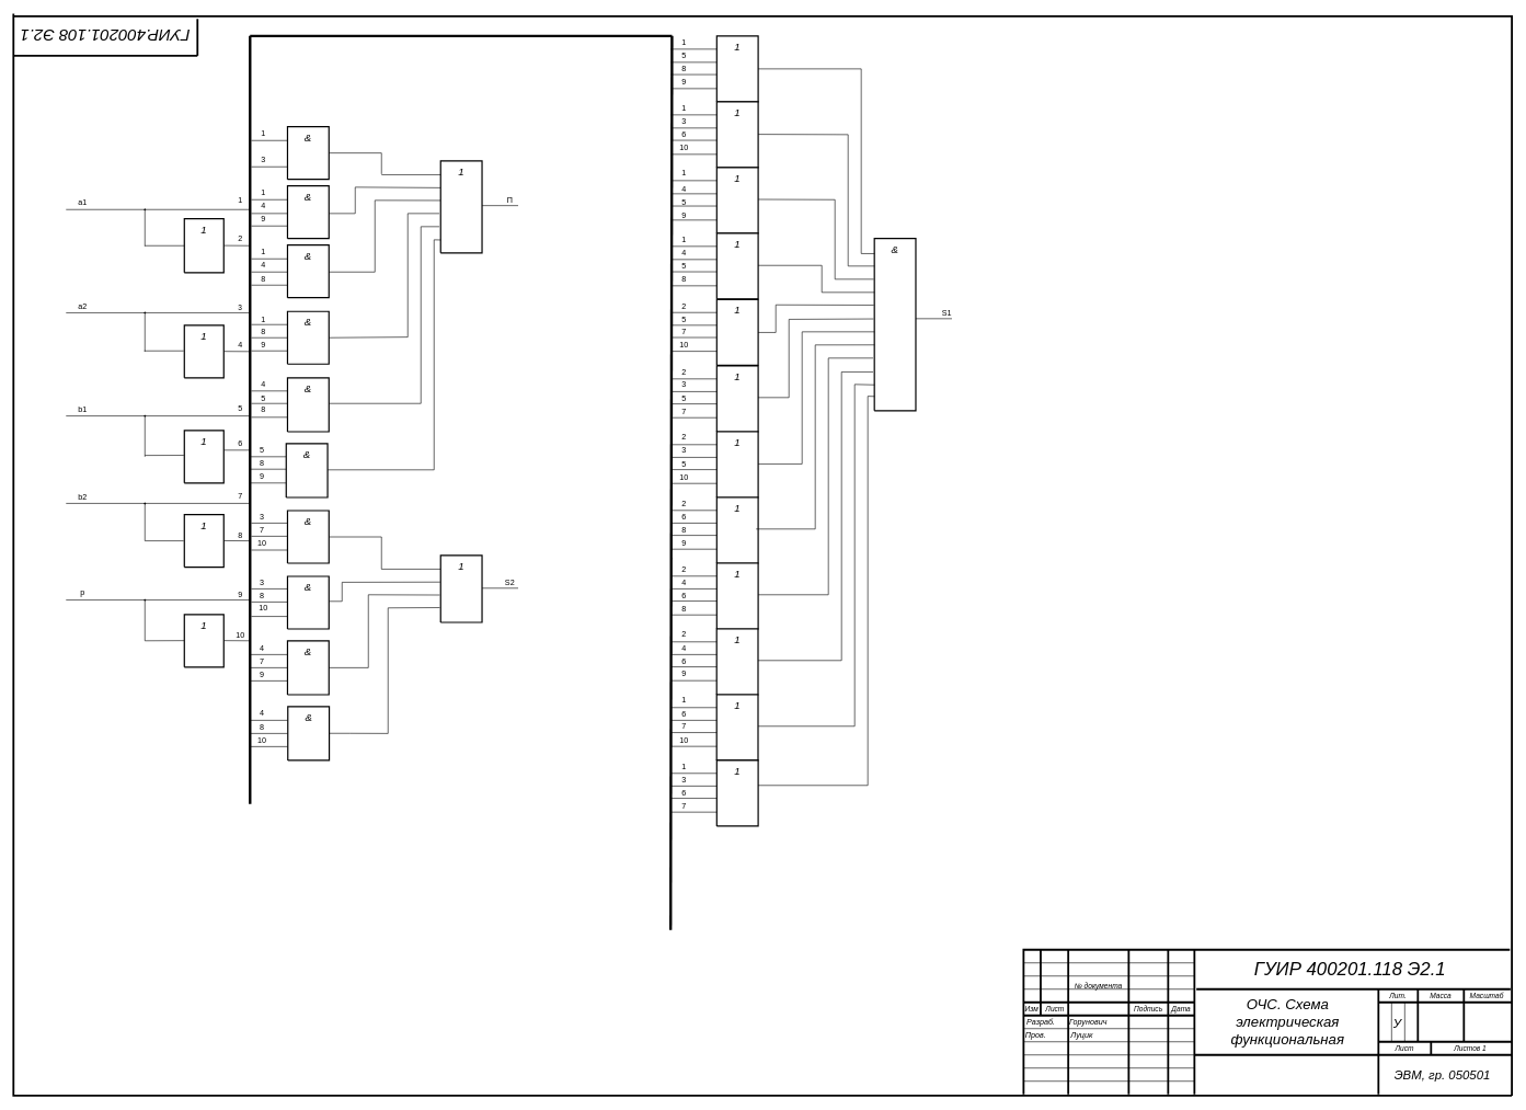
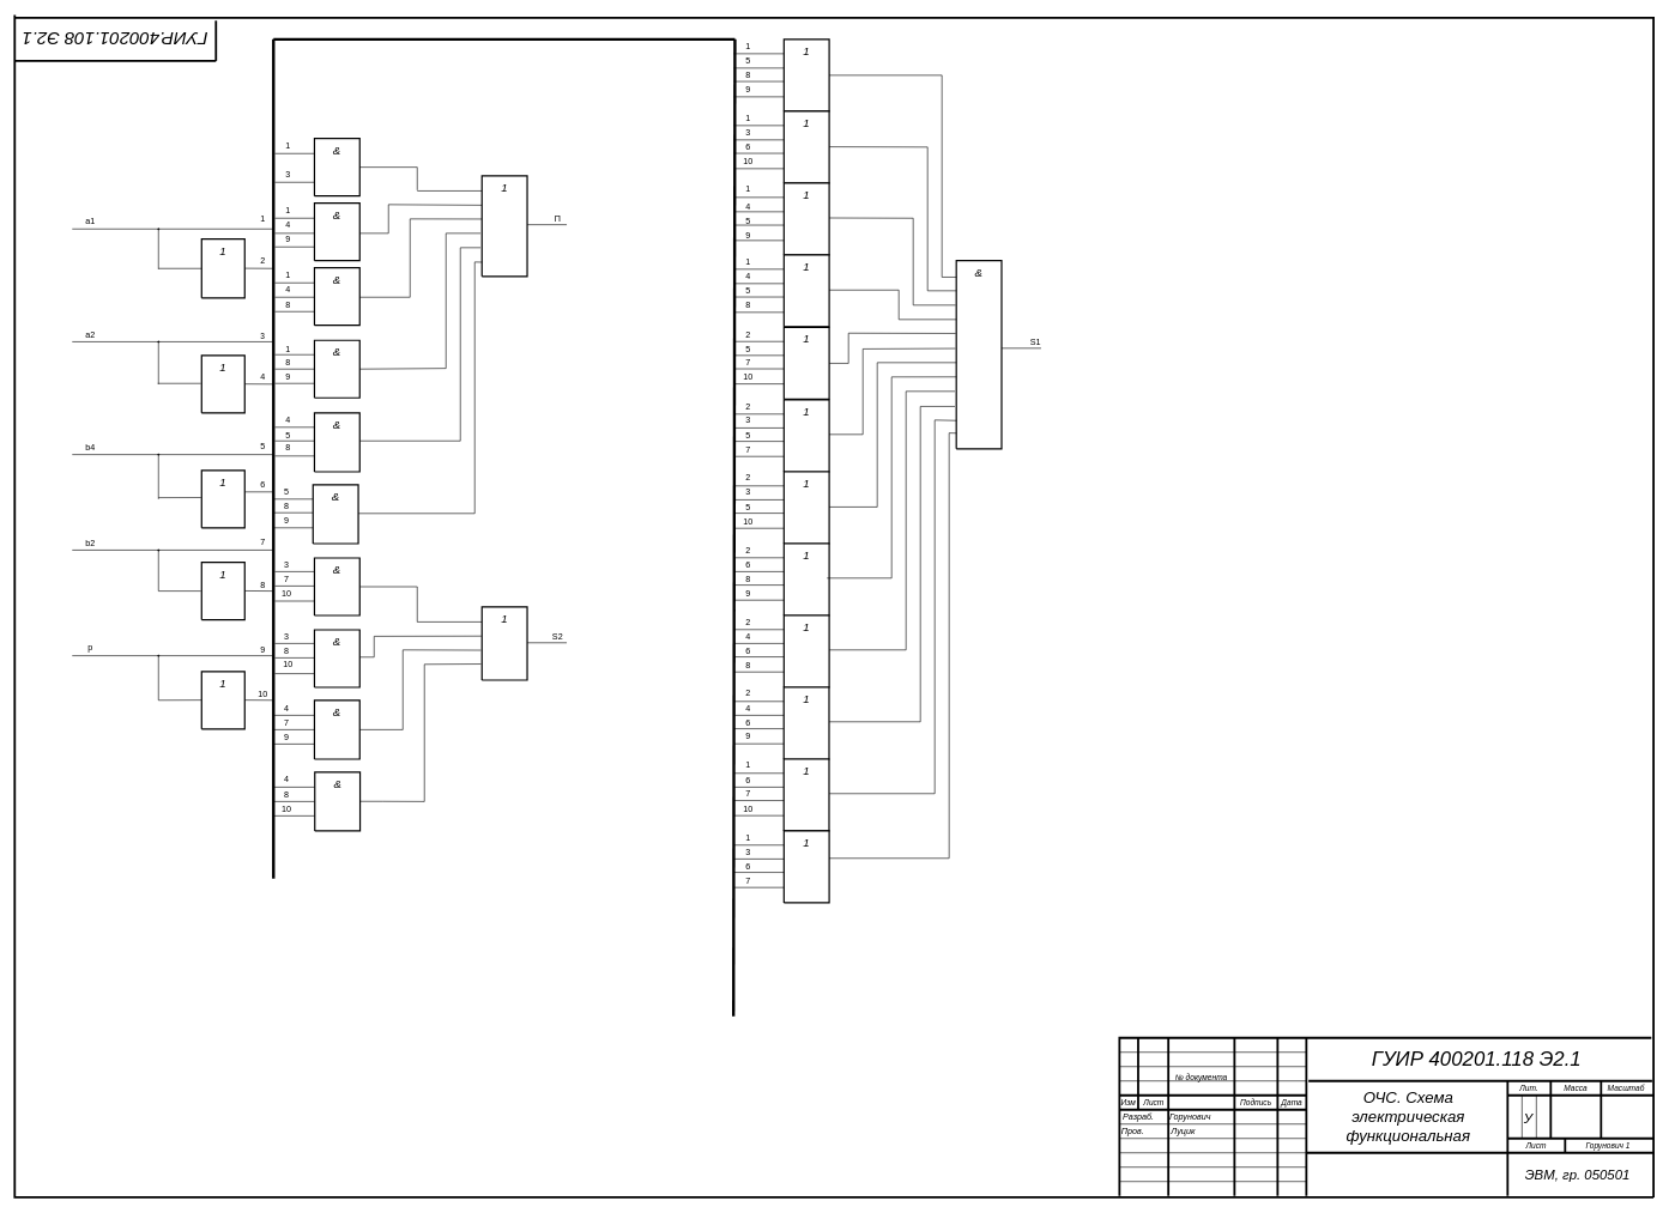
- <mxCell id="211" value="b1" style="text;html=1;resizable=0;autosize=1;align=center;verticalAlign=middle;points=[];fillColor=none;strokeColor=none;rounded=0;" parent="1" vertex="1"><mxGeometry x="110" y="613" width="30" height="20" as="geometry" /></mxCell>
+ <mxCell id="211" value="b4" style="text;html=1;resizable=0;autosize=1;align=center;verticalAlign=middle;points=[];fillColor=none;strokeColor=none;rounded=0;" parent="1" vertex="1"><mxGeometry x="110" y="613" width="30" height="20" as="geometry" /></mxCell>
- <mxCell id="39" value="&lt;font style=&quot;font-size:11px;font-family:Arial;color:#000000;direction:ltr;letter-spacing:0px;line-height:120%;opacity:1&quot;&gt;&lt;i&gt;Листов  1&lt;br/&gt;&lt;/i&gt;&lt;/font&gt;" style="verticalAlign=middle;align=center;vsdxID=241;fillColor=none;gradientColor=none;shape=stencil(nZBLDoAgDERP0z3SIyjew0SURgSD+Lu9kMZoXLhwN9O+tukAlrNpJg1SzDH4QW/URgNYgZTkjA4UkwJUgGXng+6DX1zLfmoymdXo17xh5zmRJ6Q42BWCfc2oJfdAr+Yv+AP9Cb7OJ3H/2JG1HNGz/84klThPVCc=);strokeColor=none;strokeWidth=4;spacingTop=-1;spacingBottom=-1;spacingLeft=-1;spacingRight=-1;labelBackgroundColor=none;rounded=0;html=1;whiteSpace=wrap;" parent="1" vertex="1"><mxGeometry x="2179" y="1586" width="116" height="16" as="geometry" /></mxCell>
+ <mxCell id="39" value="&lt;font style=&quot;font-size:11px;font-family:Arial;color:#000000;direction:ltr;letter-spacing:0px;line-height:120%;opacity:1&quot;&gt;&lt;i&gt;Горунович  1&lt;br/&gt;&lt;/i&gt;&lt;/font&gt;" style="verticalAlign=middle;align=center;vsdxID=241;fillColor=none;gradientColor=none;shape=stencil(nZBLDoAgDERP0z3SIyjew0SURgSD+Lu9kMZoXLhwN9O+tukAlrNpJg1SzDH4QW/URgNYgZTkjA4UkwJUgGXng+6DX1zLfmoymdXo17xh5zmRJ6Q42BWCfc2oJfdAr+Yv+AP9Cb7OJ3H/2JG1HNGz/84klThPVCc=);strokeColor=none;strokeWidth=4;spacingTop=-1;spacingBottom=-1;spacingLeft=-1;spacingRight=-1;labelBackgroundColor=none;rounded=0;html=1;whiteSpace=wrap;" parent="1" vertex="1"><mxGeometry x="2179" y="1586" width="116" height="16" as="geometry" /></mxCell>
